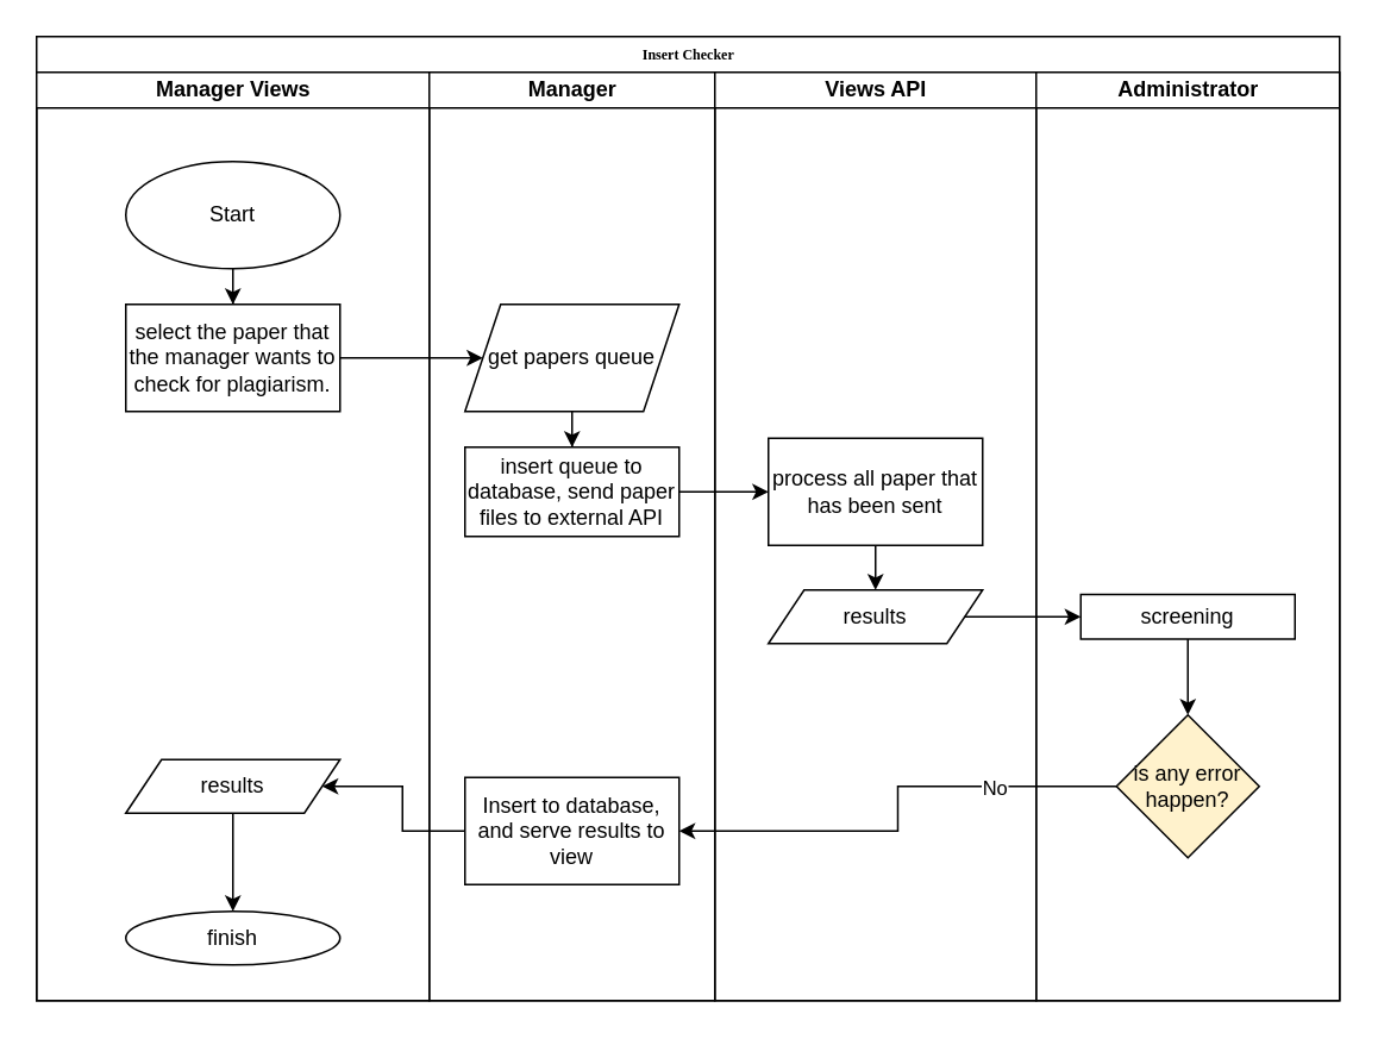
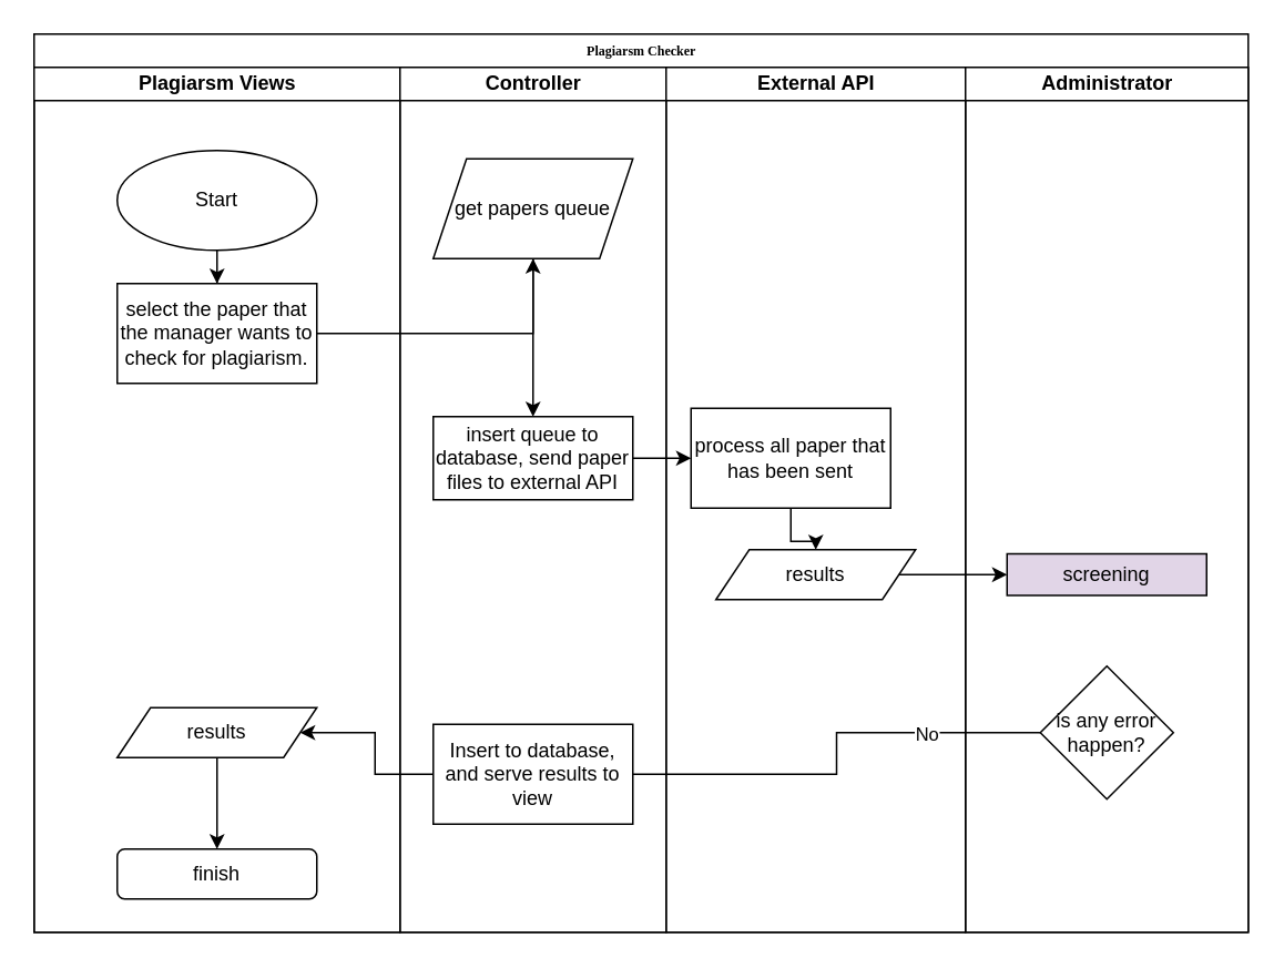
- <mxCell id="2" value="Insert Checker" style="swimlane;html=1;childLayout=stackLayout;startSize=20;rounded=0;shadow=0;labelBackgroundColor=none;strokeWidth=1;fontFamily=Verdana;fontSize=8;align=center;" parent="1" vertex="1"><mxGeometry x="20" y="20" width="730" height="540" as="geometry" /></mxCell>
+ <mxCell id="2" value="Plagiarsm Checker" style="swimlane;html=1;childLayout=stackLayout;startSize=20;rounded=0;shadow=0;labelBackgroundColor=none;strokeWidth=1;fontFamily=Verdana;fontSize=8;align=center;" parent="1" vertex="1"><mxGeometry x="20" y="20" width="730" height="540" as="geometry" /></mxCell>
- <mxCell id="3" value="Manager Views" style="swimlane;html=1;startSize=20;" parent="2" vertex="1"><mxGeometry y="20" width="220" height="520" as="geometry" /></mxCell>
+ <mxCell id="3" value="Plagiarsm Views" style="swimlane;html=1;startSize=20;" parent="2" vertex="1"><mxGeometry y="20" width="220" height="520" as="geometry" /></mxCell>
- <mxCell id="8" value="Manager" style="swimlane;html=1;startSize=20;" parent="2" vertex="1"><mxGeometry x="220" y="20" width="160" height="520" as="geometry" /></mxCell>
+ <mxCell id="8" value="Controller" style="swimlane;html=1;startSize=20;" parent="2" vertex="1"><mxGeometry x="220" y="20" width="160" height="520" as="geometry" /></mxCell>
- <mxCell id="13" value="Views API" style="swimlane;html=1;startSize=20;" vertex="1" parent="2"><mxGeometry x="380" y="20" width="180" height="520" as="geometry" /></mxCell>
+ <mxCell id="13" value="External API" style="swimlane;html=1;startSize=20;" vertex="1" parent="2"><mxGeometry x="380" y="20" width="180" height="520" as="geometry" /></mxCell>
- <mxCell id="9" value="get papers queue" style="shape=parallelogram;perimeter=parallelogramPerimeter;whiteSpace=wrap;html=1;fixedSize=1;" vertex="1" parent="8"><mxGeometry x="20" y="130" width="120" height="60" as="geometry" /></mxCell>
+ <mxCell id="9" value="get papers queue" style="shape=parallelogram;perimeter=parallelogramPerimeter;whiteSpace=wrap;html=1;fixedSize=1;" vertex="1" parent="8"><mxGeometry x="20" y="55" width="120" height="60" as="geometry" /></mxCell>
- <mxCell id="14" value="process all paper that has been sent" style="whiteSpace=wrap;html=1;" vertex="1" parent="13"><mxGeometry x="30" y="205" width="120" height="60" as="geometry" /></mxCell>
+ <mxCell id="14" value="process all paper that has been sent" style="whiteSpace=wrap;html=1;" vertex="1" parent="13"><mxGeometry x="15" y="205" width="120" height="60" as="geometry" /></mxCell>
- <mxCell id="19" value="screening" style="whiteSpace=wrap;html=1;" vertex="1" parent="18"><mxGeometry x="25" y="292.5" width="120" height="25" as="geometry" /></mxCell>
+ <mxCell id="19" value="screening" style="whiteSpace=wrap;html=1;fillColor=#e1d5e7;" vertex="1" parent="18"><mxGeometry x="25" y="292.5" width="120" height="25" as="geometry" /></mxCell>
- <mxCell id="20" value="" style="edgeStyle=orthogonalEdgeStyle;rounded=0;orthogonalLoop=1;jettySize=auto;html=1;" edge="1" parent="18" source="19" target="21"><mxGeometry relative="1" as="geometry" /></mxCell>
- <mxCell id="21" value="is any error happen?" style="rhombus;whiteSpace=wrap;html=1;fillColor=#fff2cc;" vertex="1" parent="18"><mxGeometry x="45" y="360" width="80" height="80" as="geometry" /></mxCell>
+ <mxCell id="21" value="is any error happen?" style="rhombus;whiteSpace=wrap;html=1;" vertex="1" parent="18"><mxGeometry x="45" y="360" width="80" height="80" as="geometry" /></mxCell>
- <mxCell id="24" value="" style="edgeStyle=orthogonalEdgeStyle;rounded=0;orthogonalLoop=1;jettySize=auto;html=1;entryX=1;entryY=0.5;entryDx=0;entryDy=0;" edge="1" parent="2" source="21" target="12"><mxGeometry relative="1" as="geometry"><mxPoint x="350" y="420" as="targetPoint" /></mxGeometry></mxCell>
+ <mxCell id="24" value="" style="edgeStyle=orthogonalEdgeStyle;rounded=0;orthogonalLoop=1;jettySize=auto;html=1;entryX=1;entryY=0.5;entryDx=0;entryDy=0;endArrow=none;" edge="1" parent="2" source="21" target="12"><mxGeometry relative="1" as="geometry"><mxPoint x="350" y="420" as="targetPoint" /></mxGeometry></mxCell>
- <mxCell id="27" value="finish" style="ellipse;whiteSpace=wrap;html=1;" vertex="1" parent="1"><mxGeometry x="70" y="510" width="120" height="30" as="geometry" /></mxCell>
+ <mxCell id="27" value="finish" style="whiteSpace=wrap;html=1;rounded=1;" vertex="1" parent="1"><mxGeometry x="70" y="510" width="120" height="30" as="geometry" /></mxCell>
